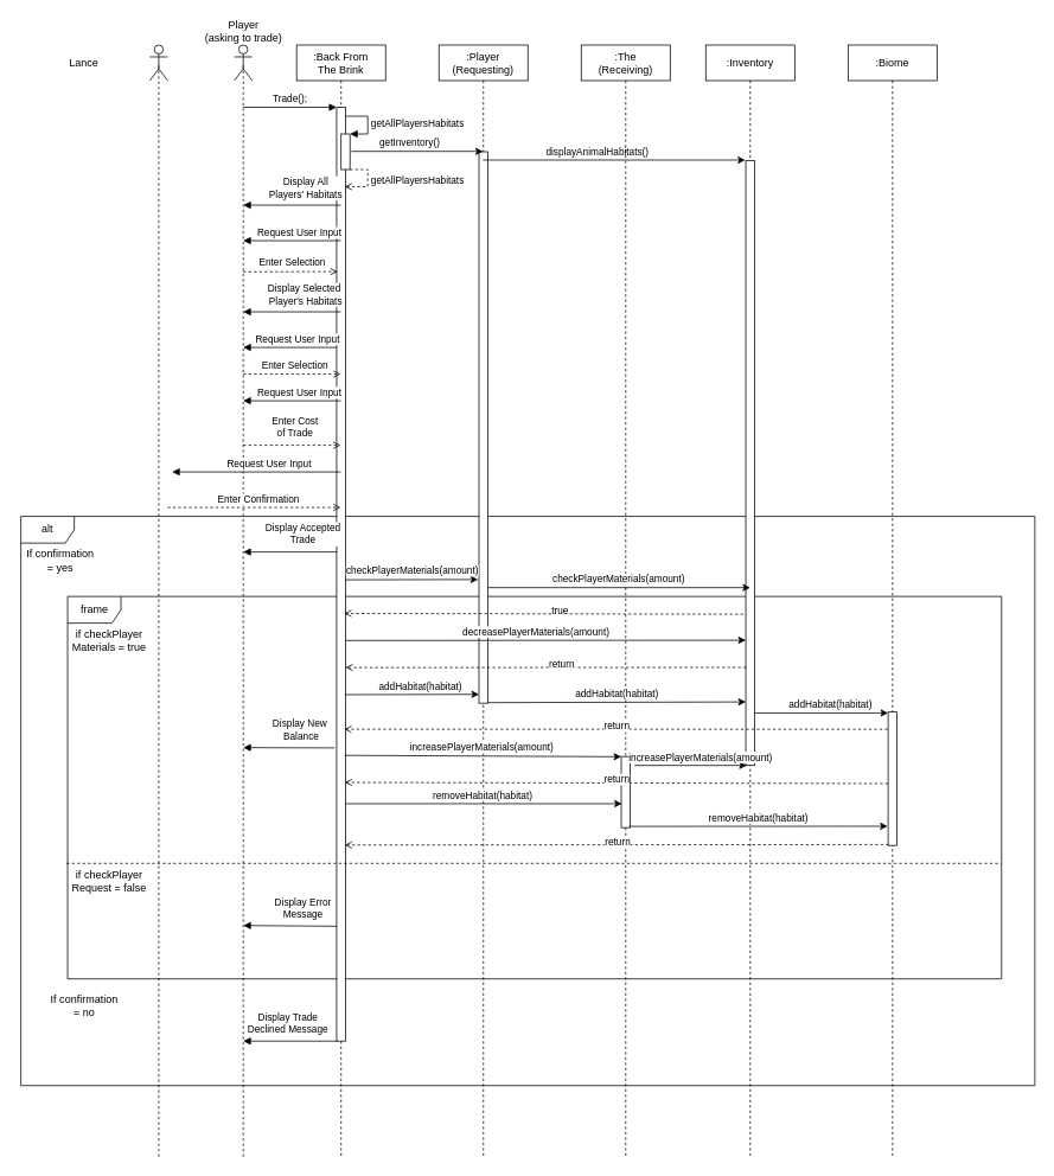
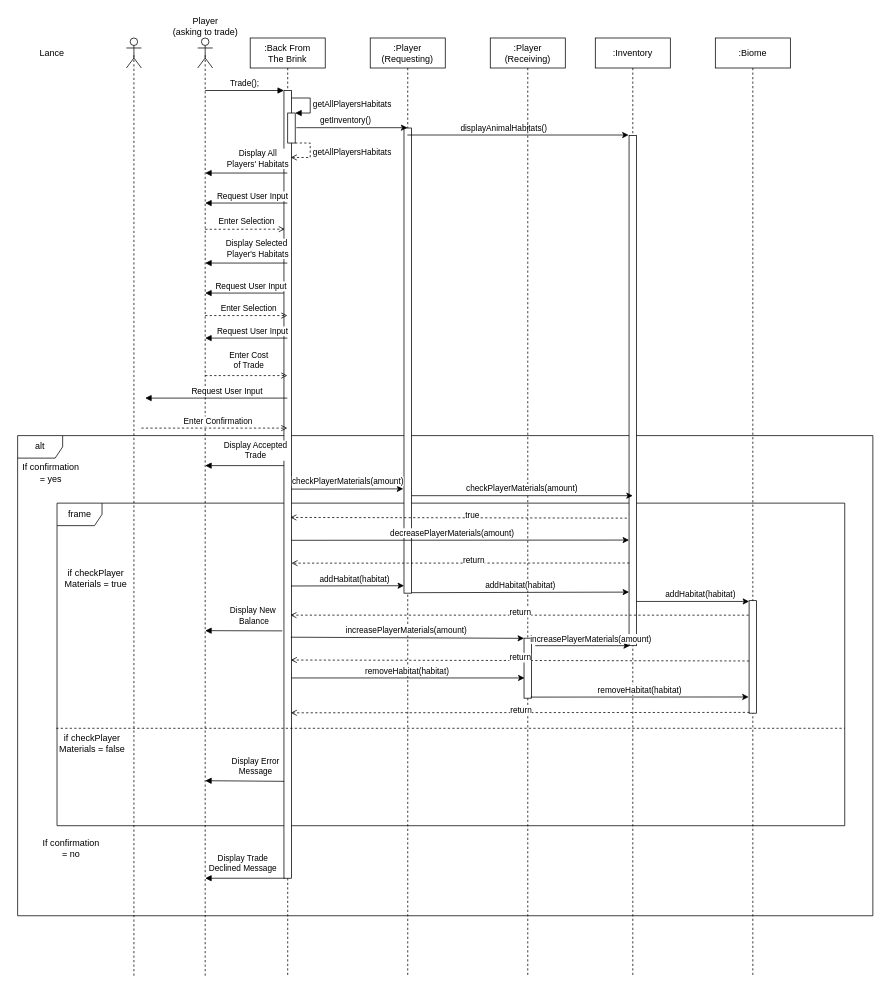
- <mxCell id="59" value=":The&#10;(Receiving)" style="shape=umlLifeline;perimeter=lifelinePerimeter;container=1;collapsible=0;recursiveResize=0;rounded=0;shadow=0;strokeWidth=1;" vertex="1" parent="1"><mxGeometry x="653" y="50" width="100" height="1250" as="geometry" /></mxCell>
+ <mxCell id="59" value=":Player&#10;(Receiving)" style="shape=umlLifeline;perimeter=lifelinePerimeter;container=1;collapsible=0;recursiveResize=0;rounded=0;shadow=0;strokeWidth=1;" vertex="1" parent="1"><mxGeometry x="653" y="50" width="100" height="1250" as="geometry" /></mxCell>
- <mxCell id="86" value="Lance" style="text;html=1;strokeColor=none;fillColor=none;align=center;verticalAlign=middle;whiteSpace=wrap;rounded=0;" vertex="1" parent="1"><mxGeometry x="74.25" y="60" width="40" height="20" as="geometry" /></mxCell>
+ <mxCell id="86" value="Lance" style="text;html=1;strokeColor=none;fillColor=none;align=center;verticalAlign=middle;whiteSpace=wrap;rounded=0;" vertex="1" parent="1"><mxGeometry x="49.25" y="60" width="40" height="20" as="geometry" /></mxCell>
- <mxCell id="49" value="if checkPlayer&lt;br&gt;Materials = true" style="text;html=1;strokeColor=none;fillColor=none;align=center;verticalAlign=middle;whiteSpace=wrap;rounded=0;" vertex="1" parent="1"><mxGeometry x="75.5" y="710" width="92.5" height="20" as="geometry" /></mxCell>
+ <mxCell id="49" value="if checkPlayer&lt;br&gt;Materials = true" style="text;html=1;strokeColor=none;fillColor=none;align=center;verticalAlign=middle;whiteSpace=wrap;rounded=0;" vertex="1" parent="1"><mxGeometry x="80.5" y="760" width="92.5" height="20" as="geometry" /></mxCell>
- <mxCell id="80" value="if checkPlayer&lt;br&gt;Request = false" style="text;html=1;strokeColor=none;fillColor=none;align=center;verticalAlign=middle;whiteSpace=wrap;rounded=0;" vertex="1" parent="1"><mxGeometry x="75.5" y="980" width="92.5" height="20" as="geometry" /></mxCell>
+ <mxCell id="80" value="if checkPlayer&lt;br&gt;Materials = false" style="text;html=1;strokeColor=none;fillColor=none;align=center;verticalAlign=middle;whiteSpace=wrap;rounded=0;" vertex="1" parent="1"><mxGeometry x="75.5" y="980" width="92.5" height="20" as="geometry" /></mxCell>
